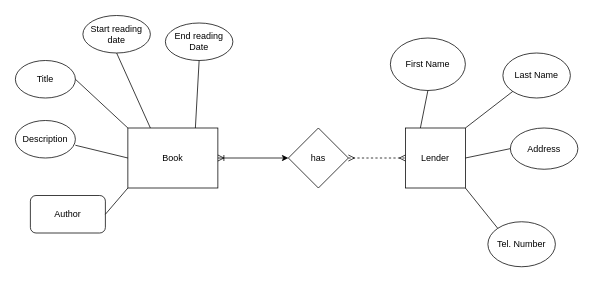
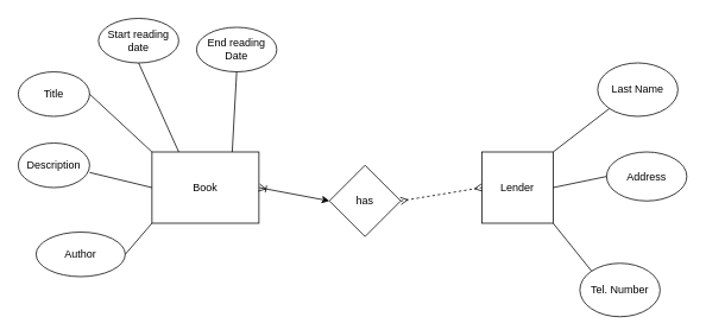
- <mxCell id="10" value="First Name" style="ellipse;whiteSpace=wrap;html=1;" vertex="1" parent="1"><mxGeometry x="520" y="50" width="100" height="70" as="geometry" /></mxCell>
- <mxCell id="19" value="" style="endArrow=none;html=1;entryX=0.25;entryY=0;entryDx=0;entryDy=0;exitX=0.5;exitY=1;exitDx=0;exitDy=0;" edge="1" parent="1" source="10" target="9"><mxGeometry width="50" height="50" relative="1" as="geometry"><mxPoint x="450" y="450" as="sourcePoint" /><mxPoint x="500" y="400" as="targetPoint" /></mxGeometry></mxCell>
- <mxCell id="8" value="has" style="rhombus;whiteSpace=wrap;html=1;" vertex="1" parent="1"><mxGeometry x="384" y="170" width="80" height="80" as="geometry" /></mxCell>
+ <mxCell id="8" value="has" style="rhombus;whiteSpace=wrap;html=1;" vertex="1" parent="1"><mxGeometry x="369" y="185" width="80" height="80" as="geometry" /></mxCell>
- <mxCell id="3" value="Author" style="whiteSpace=wrap;html=1;rounded=1;" vertex="1" parent="1"><mxGeometry x="40" y="260" width="100" height="50" as="geometry" /></mxCell>
+ <mxCell id="3" value="Author" style="ellipse;whiteSpace=wrap;html=1;" vertex="1" parent="1"><mxGeometry x="40" y="260" width="100" height="50" as="geometry" /></mxCell>
